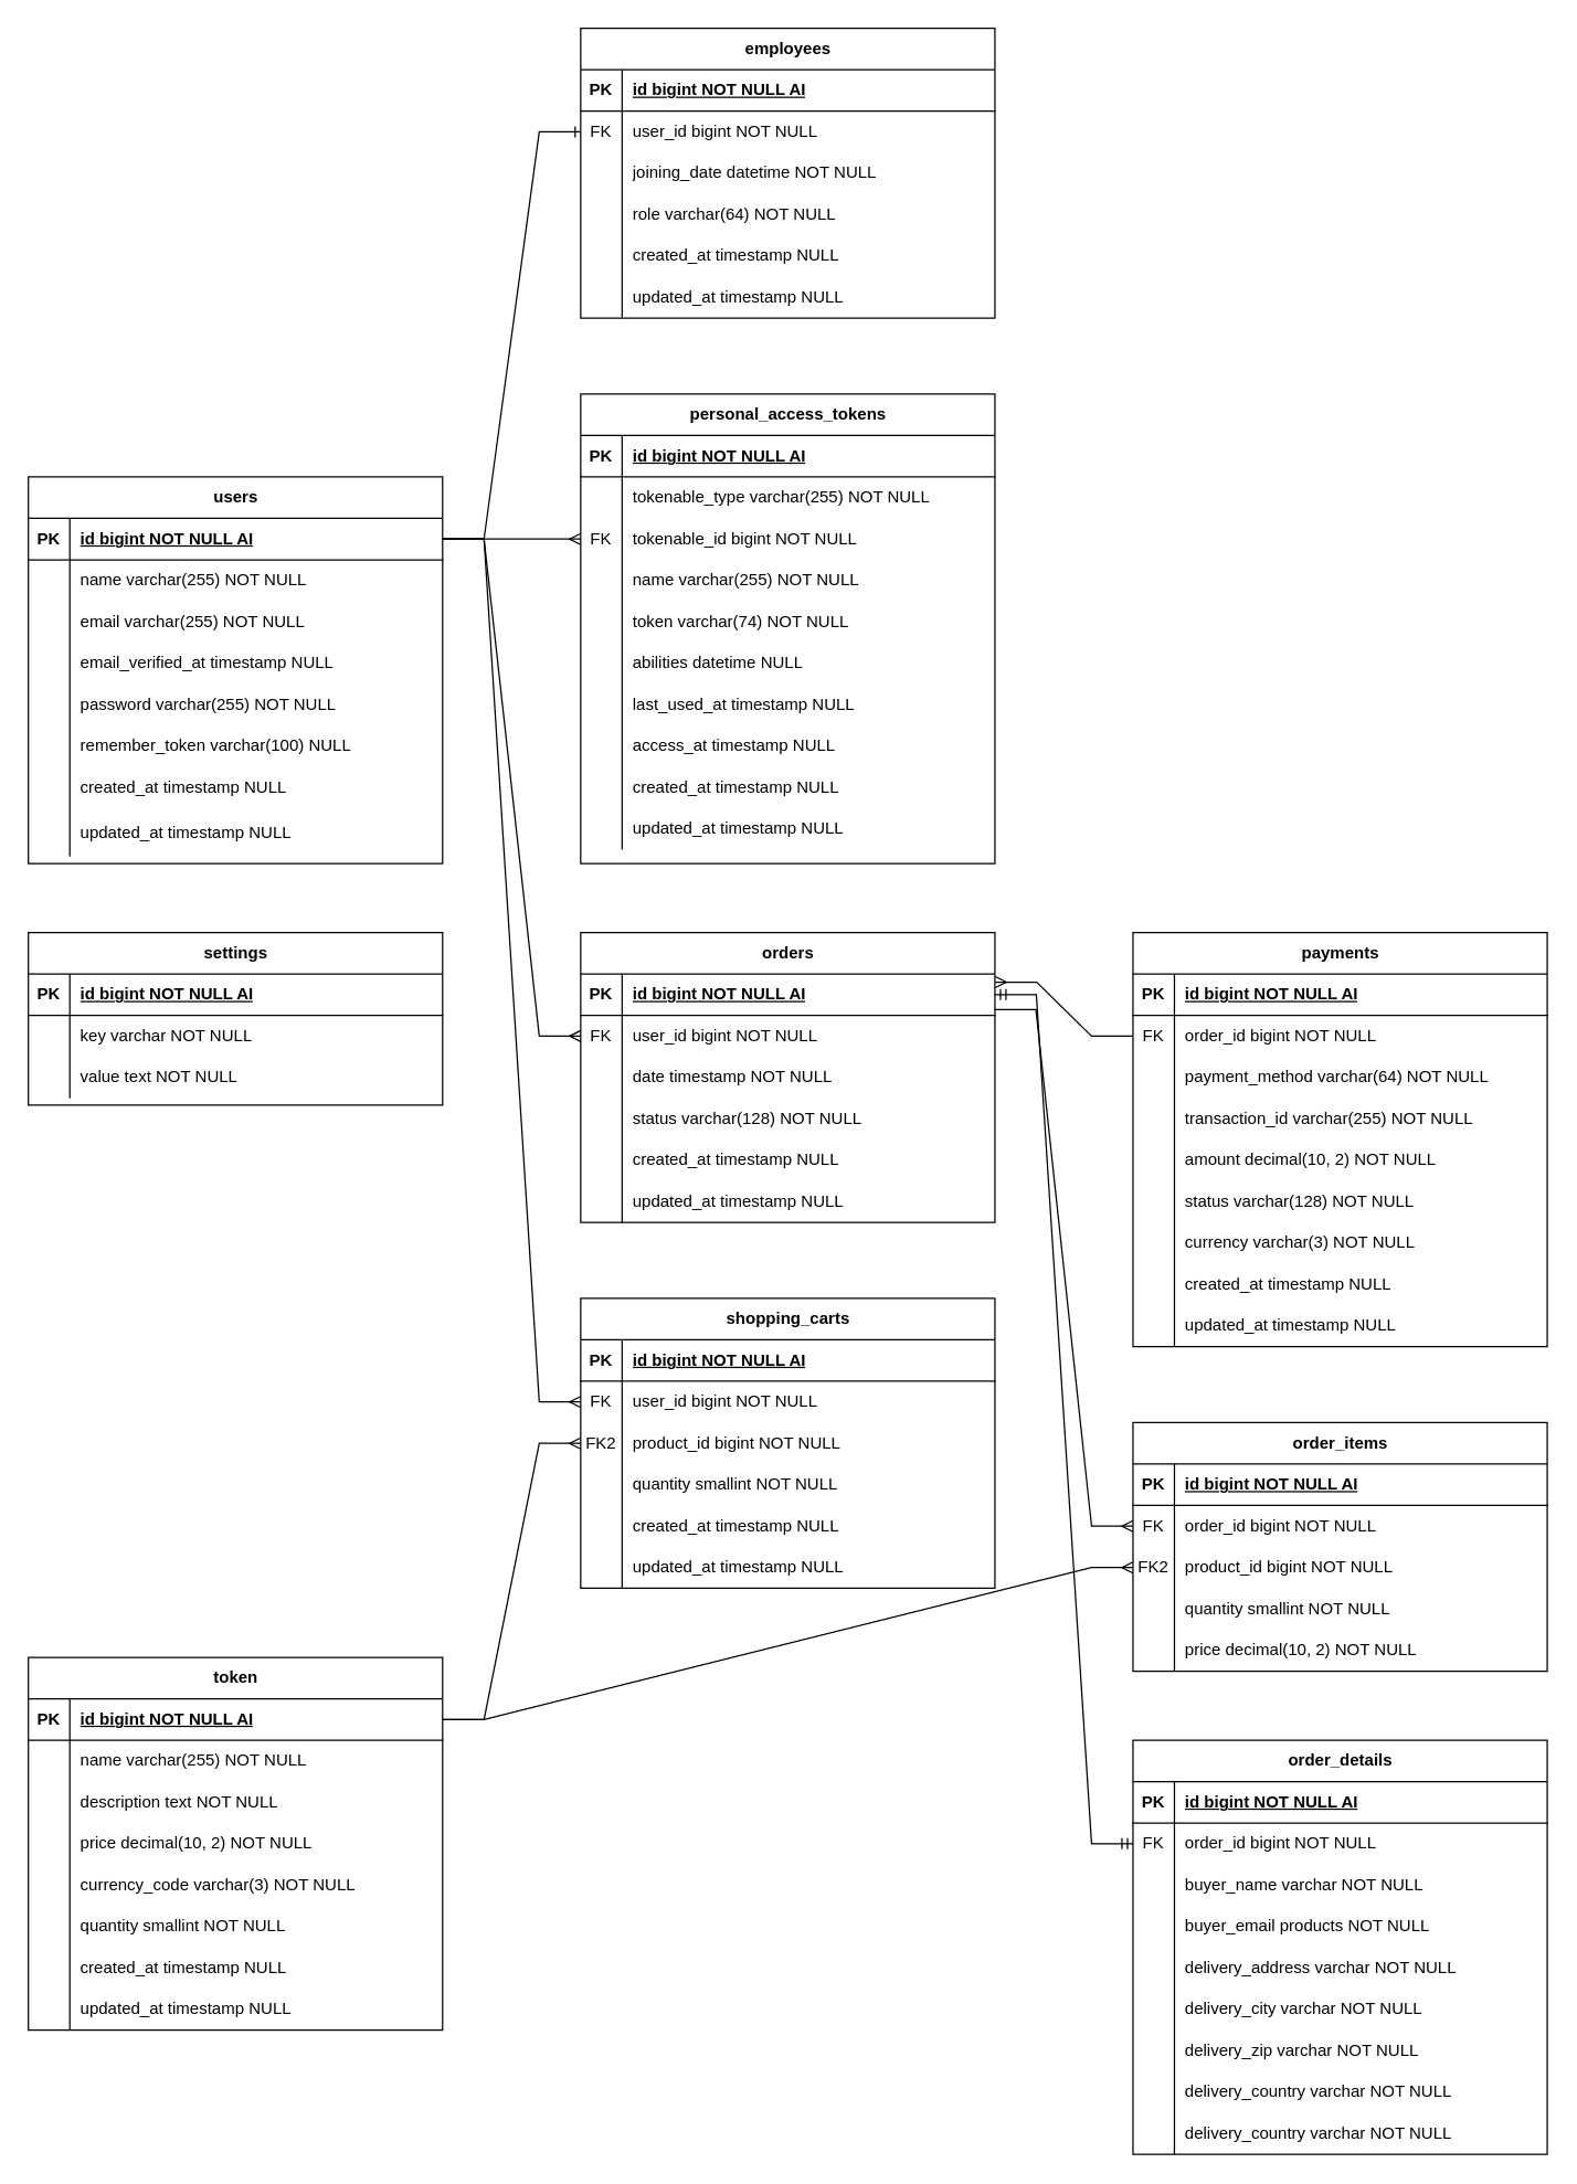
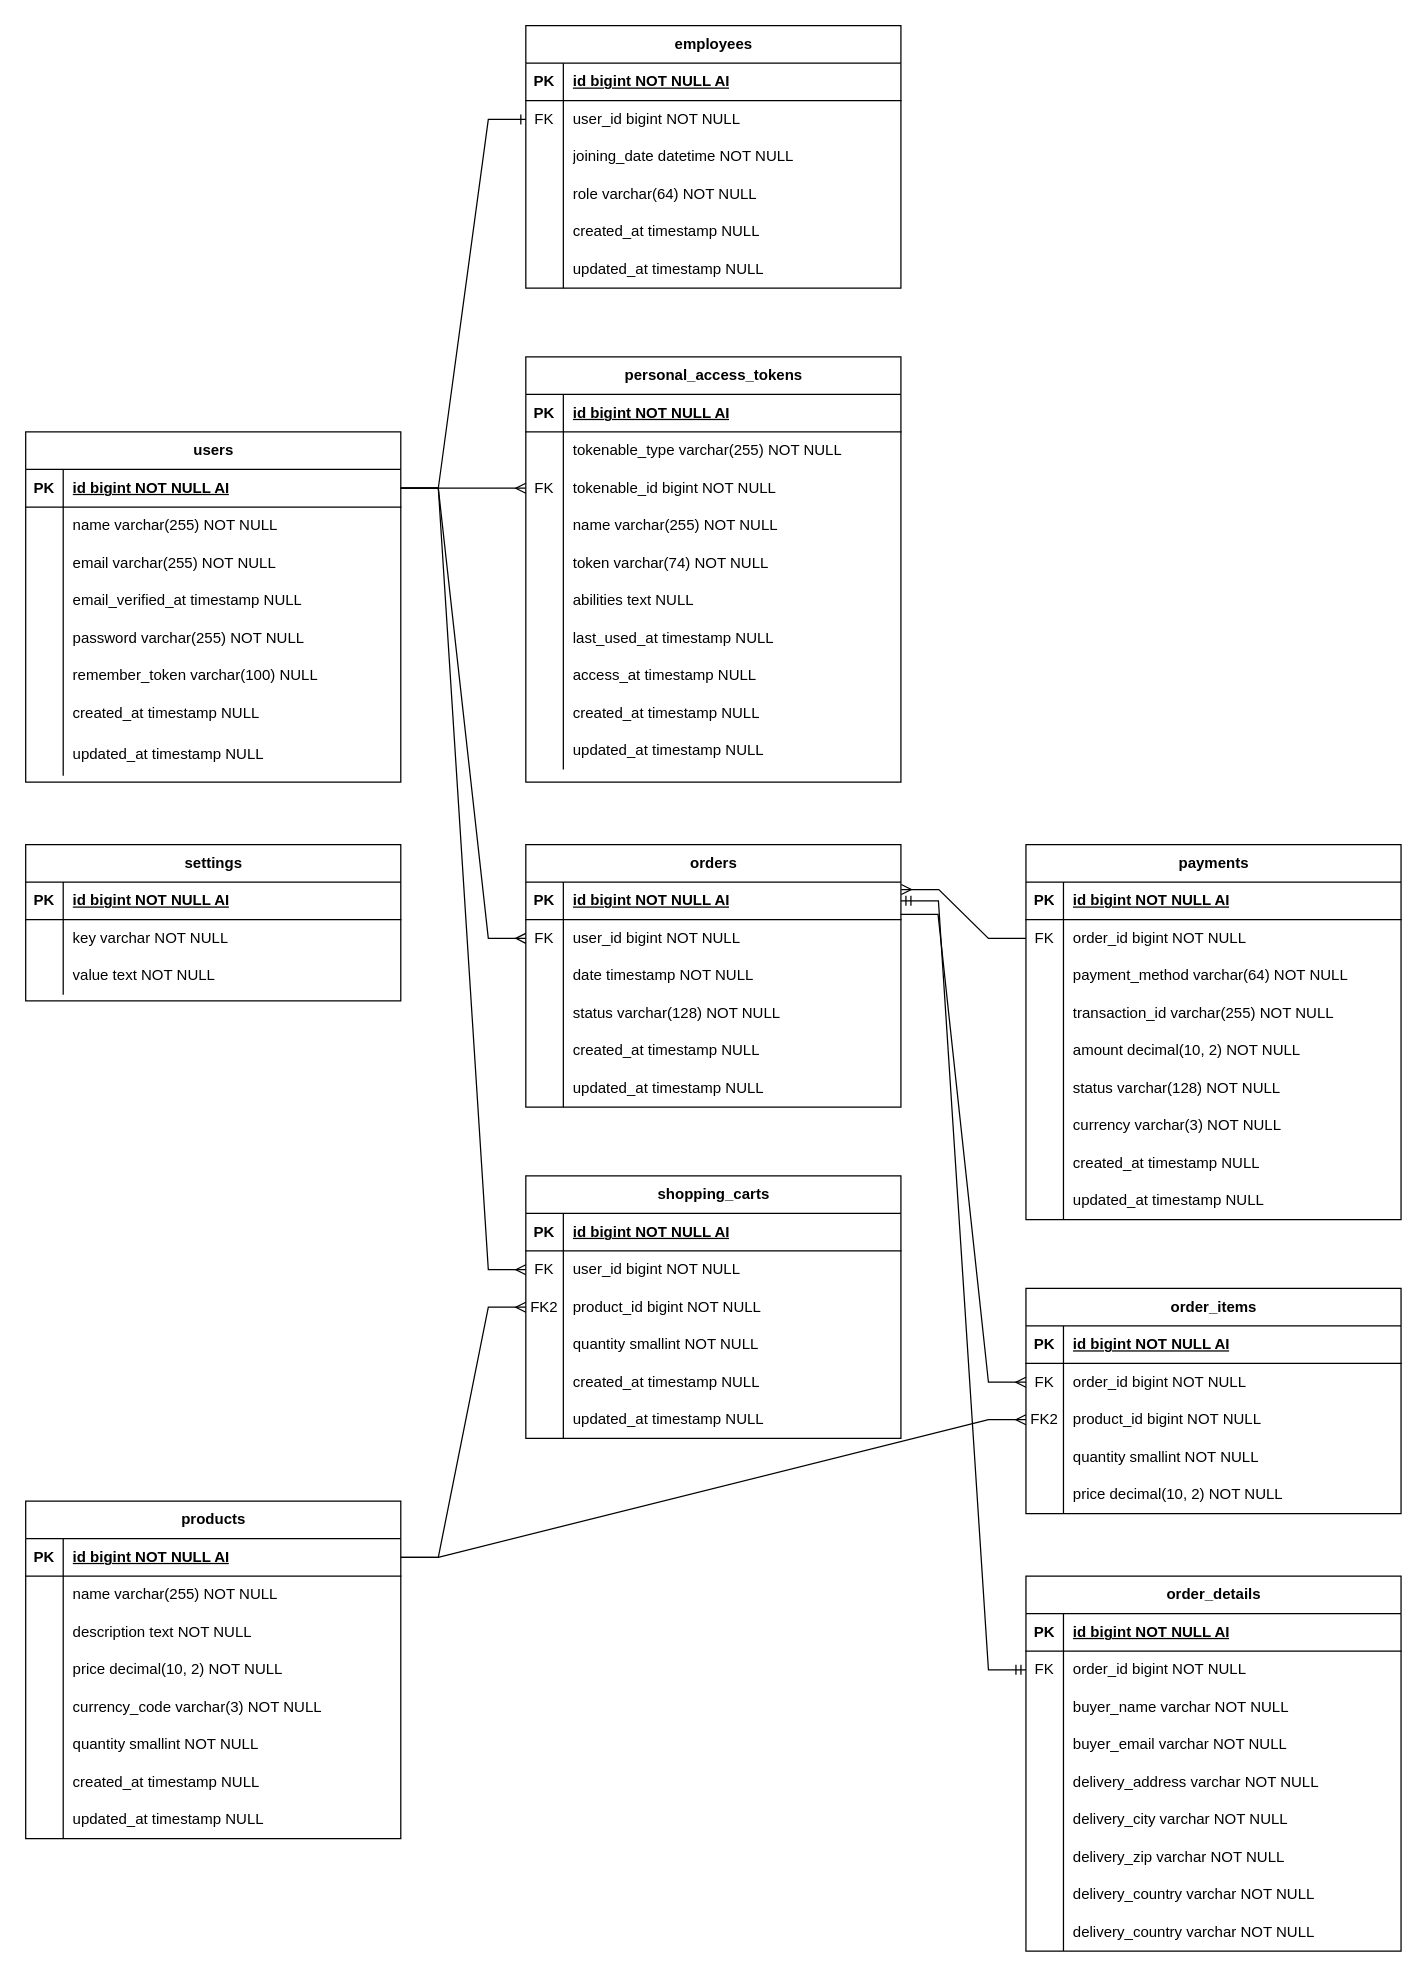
- <mxCell id="45" value="abilities datetime NULL" style="shape=partialRectangle;connectable=0;fillColor=none;top=0;left=0;bottom=0;right=0;align=left;spacingLeft=6;overflow=hidden;whiteSpace=wrap;html=1;comic=0;enumerate=0;fixDash=0;snapToPoint=0;" parent="43" vertex="1"><mxGeometry x="30" width="270" height="30" as="geometry"><mxRectangle width="270" height="30" as="alternateBounds" /></mxGeometry></mxCell>
+ <mxCell id="45" value="abilities text NULL" style="shape=partialRectangle;connectable=0;fillColor=none;top=0;left=0;bottom=0;right=0;align=left;spacingLeft=6;overflow=hidden;whiteSpace=wrap;html=1;comic=0;enumerate=0;fixDash=0;snapToPoint=0;" parent="43" vertex="1"><mxGeometry x="30" width="270" height="30" as="geometry"><mxRectangle width="270" height="30" as="alternateBounds" /></mxGeometry></mxCell>
- <mxCell id="59" value="token" style="shape=table;startSize=30;container=1;collapsible=1;childLayout=tableLayout;fixedRows=1;rowLines=0;fontStyle=1;align=center;resizeLast=1;html=1;comic=0;enumerate=0;fixDash=0;snapToPoint=0;" parent="1" vertex="1"><mxGeometry x="20" y="1200" width="300" height="270" as="geometry" /></mxCell>
+ <mxCell id="59" value="products" style="shape=table;startSize=30;container=1;collapsible=1;childLayout=tableLayout;fixedRows=1;rowLines=0;fontStyle=1;align=center;resizeLast=1;html=1;comic=0;enumerate=0;fixDash=0;snapToPoint=0;" parent="1" vertex="1"><mxGeometry x="20" y="1200" width="300" height="270" as="geometry" /></mxCell>
- <mxCell id="214" value="buyer_email products NOT NULL" style="shape=partialRectangle;connectable=0;fillColor=none;top=0;left=0;bottom=0;right=0;align=left;spacingLeft=6;overflow=hidden;whiteSpace=wrap;html=1;" vertex="1" parent="212"><mxGeometry x="30" width="270" height="30" as="geometry"><mxRectangle width="270" height="30" as="alternateBounds" /></mxGeometry></mxCell>
+ <mxCell id="214" value="buyer_email varchar NOT NULL" style="shape=partialRectangle;connectable=0;fillColor=none;top=0;left=0;bottom=0;right=0;align=left;spacingLeft=6;overflow=hidden;whiteSpace=wrap;html=1;" vertex="1" parent="212"><mxGeometry x="30" width="270" height="30" as="geometry"><mxRectangle width="270" height="30" as="alternateBounds" /></mxGeometry></mxCell>
